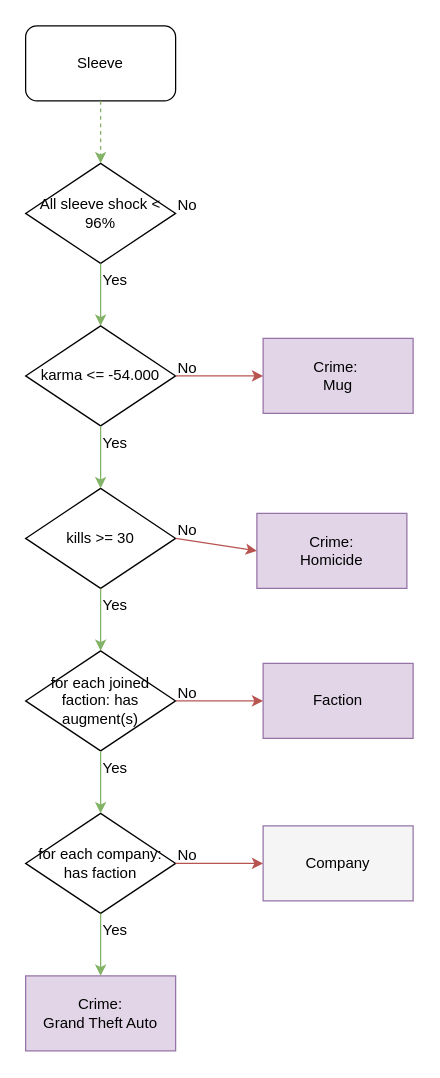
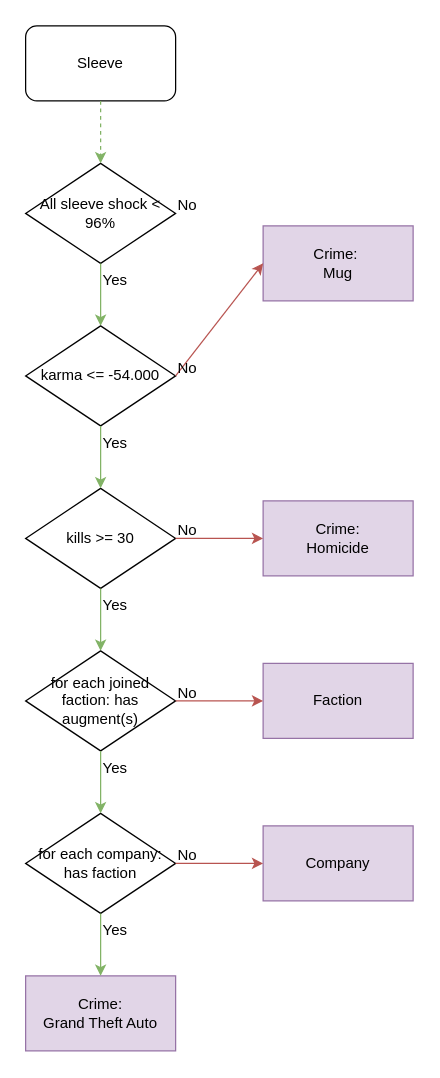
- <mxCell id="6" value="&lt;div&gt;Crime:&amp;nbsp;&lt;/div&gt;&lt;div&gt;Mug&lt;/div&gt;" style="rounded=0;whiteSpace=wrap;html=1;fillColor=#e1d5e7;strokeColor=#9673a6;" vertex="1" parent="1"><mxGeometry x="210" y="270" width="120" height="60" as="geometry" /></mxCell>
+ <mxCell id="6" value="&lt;div&gt;Crime:&amp;nbsp;&lt;/div&gt;&lt;div&gt;Mug&lt;/div&gt;" style="rounded=0;whiteSpace=wrap;html=1;fillColor=#e1d5e7;strokeColor=#9673a6;" vertex="1" parent="1"><mxGeometry x="210" y="180" width="120" height="60" as="geometry" /></mxCell>
- <mxCell id="12" value="&lt;div&gt;Crime: &lt;br&gt;&lt;/div&gt;&lt;div&gt;Homicide&lt;br&gt;&lt;/div&gt;" style="rounded=0;whiteSpace=wrap;html=1;fillColor=#e1d5e7;strokeColor=#9673a6;" vertex="1" parent="1"><mxGeometry x="205" y="410" width="120" height="60" as="geometry" /></mxCell>
+ <mxCell id="12" value="&lt;div&gt;Crime: &lt;br&gt;&lt;/div&gt;&lt;div&gt;Homicide&lt;br&gt;&lt;/div&gt;" style="rounded=0;whiteSpace=wrap;html=1;fillColor=#e1d5e7;strokeColor=#9673a6;" vertex="1" parent="1"><mxGeometry x="210" y="400" width="120" height="60" as="geometry" /></mxCell>
- <mxCell id="25" value="Company" style="rounded=0;whiteSpace=wrap;html=1;fillColor=#f5f5f5;strokeColor=#9673a6;" vertex="1" parent="1"><mxGeometry x="210" y="660" width="120" height="60" as="geometry" /></mxCell>
+ <mxCell id="25" value="Company" style="rounded=0;whiteSpace=wrap;html=1;fillColor=#e1d5e7;strokeColor=#9673a6;" vertex="1" parent="1"><mxGeometry x="210" y="660" width="120" height="60" as="geometry" /></mxCell>
